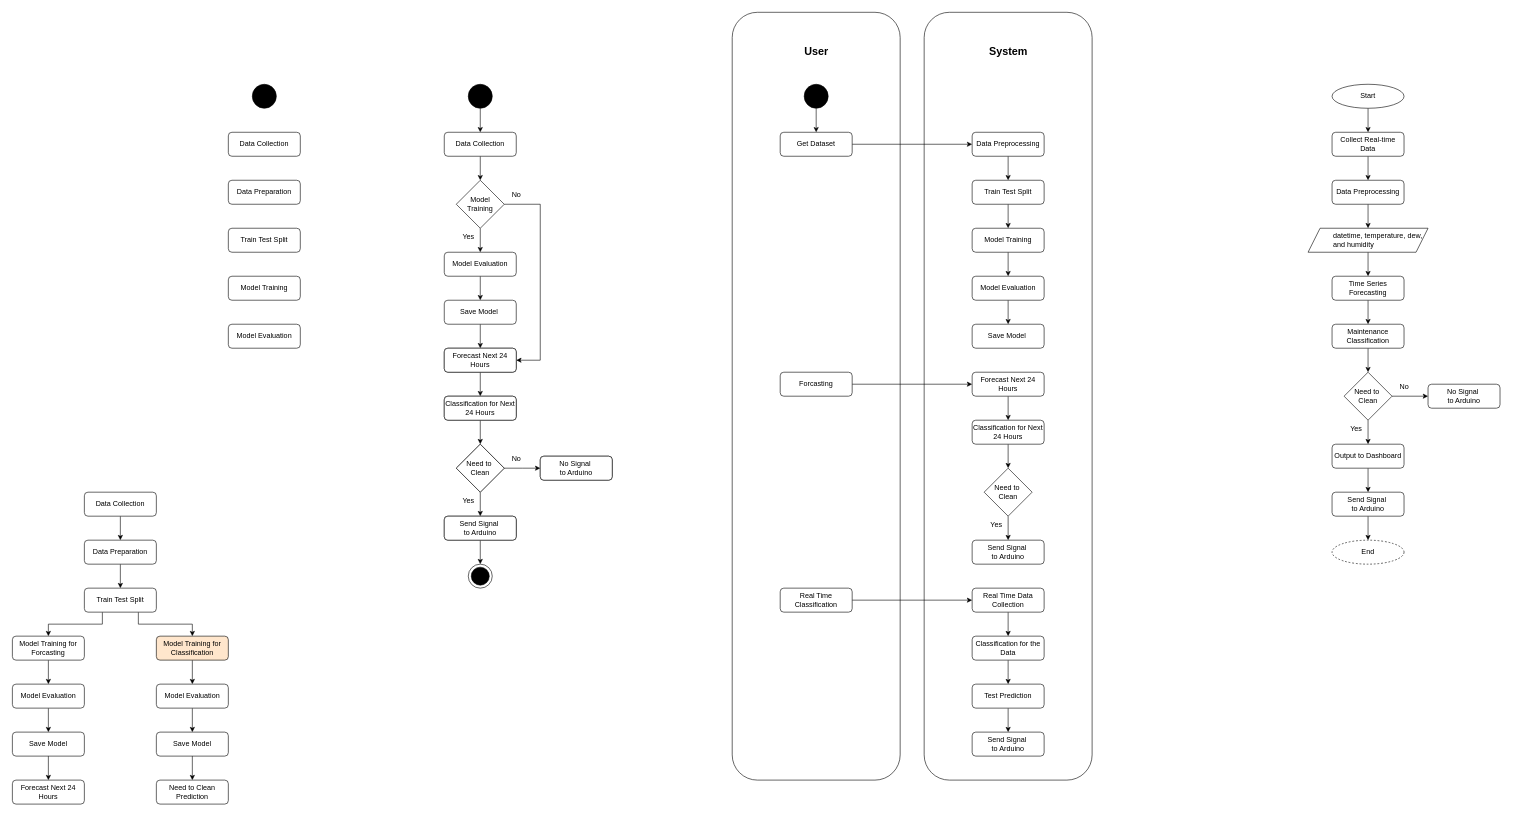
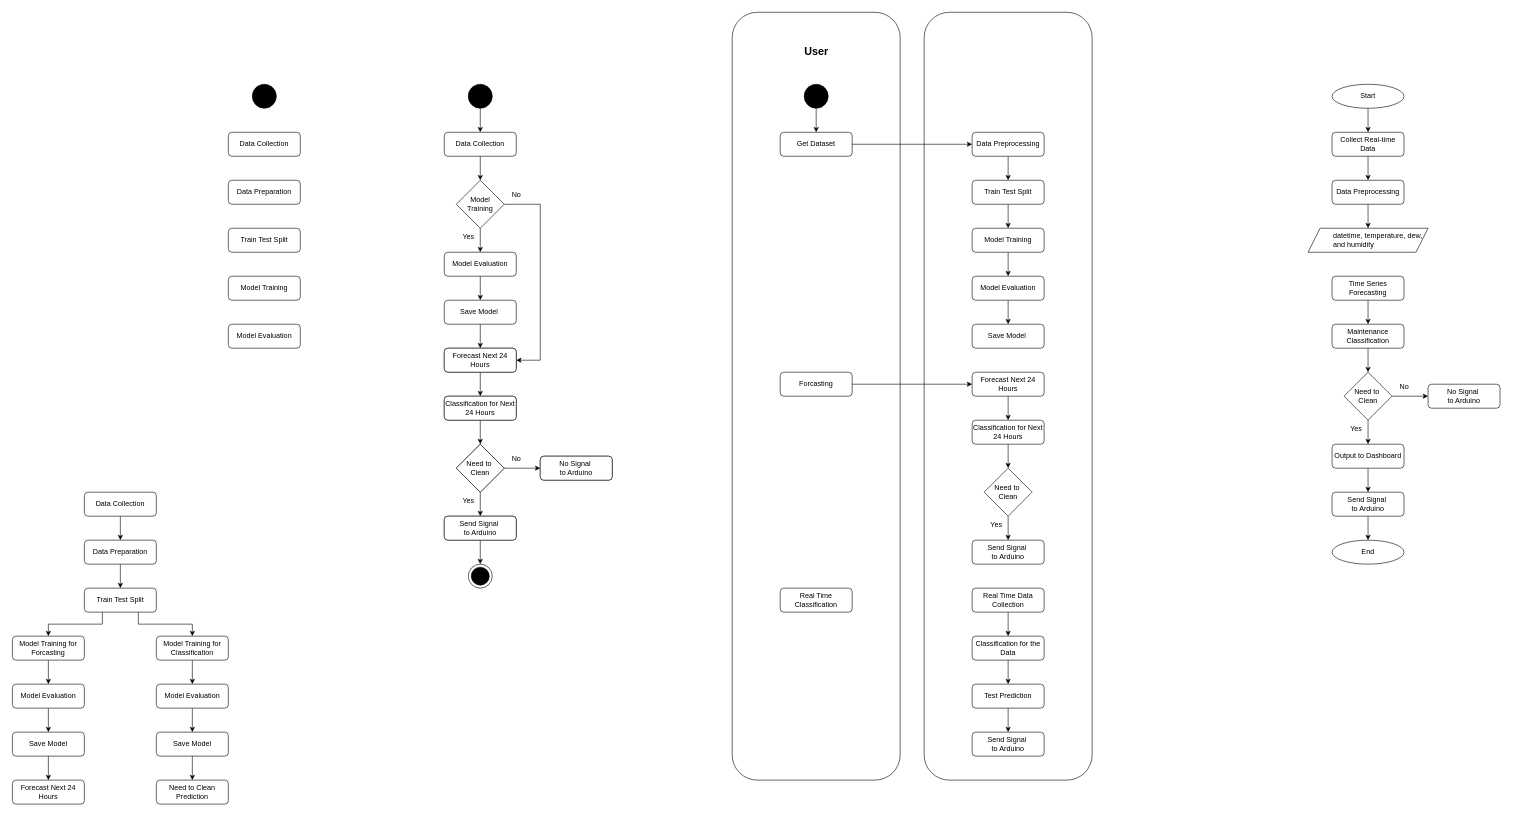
- <mxCell id="42" value="&lt;b&gt;&lt;font style=&quot;font-size: 18px;&quot;&gt;System&lt;/font&gt;&lt;/b&gt;" style="text;html=1;align=center;verticalAlign=middle;resizable=0;points=[];autosize=1;strokeColor=none;fillColor=none;" parent="1" vertex="1"><mxGeometry x="1635" y="65" width="90" height="40" as="geometry" /></mxCell>
- <mxCell id="101" style="edgeStyle=orthogonalEdgeStyle;rounded=0;orthogonalLoop=1;jettySize=auto;html=1;exitX=0.5;exitY=1;exitDx=0;exitDy=0;entryX=0.5;entryY=0;entryDx=0;entryDy=0;" edge="1" parent="1" source="102" target="106"><mxGeometry relative="1" as="geometry" /></mxCell>
- <mxCell id="115" value="End" style="ellipse;whiteSpace=wrap;html=1;dashed=1;" vertex="1" parent="1"><mxGeometry x="2220" y="900" width="120" height="40" as="geometry" /></mxCell>
+ <mxCell id="115" value="End" style="ellipse;whiteSpace=wrap;html=1;" vertex="1" parent="1"><mxGeometry x="2220" y="900" width="120" height="40" as="geometry" /></mxCell>
- <mxCell id="88" style="edgeStyle=orthogonalEdgeStyle;rounded=0;orthogonalLoop=1;jettySize=auto;html=1;exitX=1;exitY=0.5;exitDx=0;exitDy=0;entryX=0;entryY=0.5;entryDx=0;entryDy=0;" edge="1" parent="1" source="89" target="94"><mxGeometry relative="1" as="geometry" /></mxCell>
- <mxCell id="82" value="Model Training for Classification" style="rounded=1;whiteSpace=wrap;html=1;fillColor=#ffe6cc;" vertex="1" parent="1"><mxGeometry x="260" y="1060" width="120" height="40" as="geometry" /></mxCell>
+ <mxCell id="82" value="Model Training for Classification" style="rounded=1;whiteSpace=wrap;html=1;" vertex="1" parent="1"><mxGeometry x="260" y="1060" width="120" height="40" as="geometry" /></mxCell>
